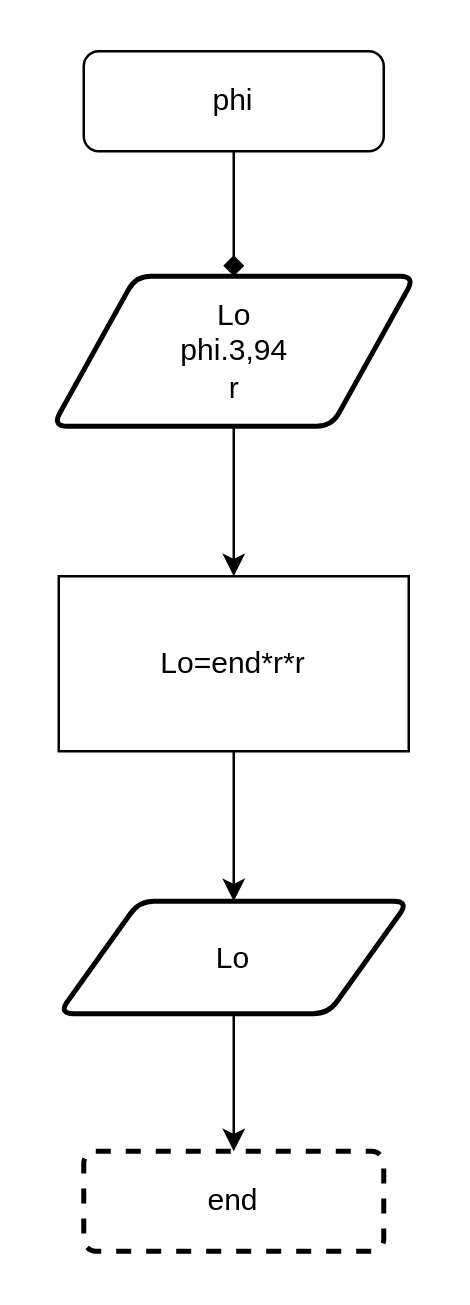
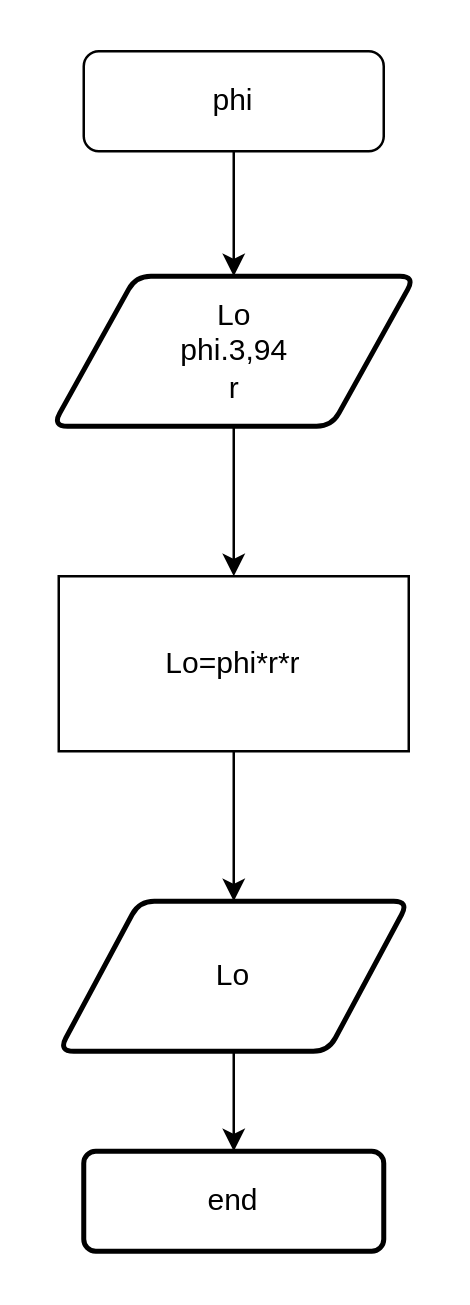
- <mxCell id="2" style="edgeStyle=orthogonalEdgeStyle;rounded=0;orthogonalLoop=1;jettySize=auto;html=1;exitX=0.5;exitY=1;exitDx=0;exitDy=0;entryX=0.5;entryY=0;entryDx=0;entryDy=0;endArrow=diamond;" edge="1" parent="1" source="3" target="5"><mxGeometry relative="1" as="geometry" /></mxCell>
+ <mxCell id="2" style="edgeStyle=orthogonalEdgeStyle;rounded=0;orthogonalLoop=1;jettySize=auto;html=1;exitX=0.5;exitY=1;exitDx=0;exitDy=0;entryX=0.5;entryY=0;entryDx=0;entryDy=0;" edge="1" parent="1" source="3" target="5"><mxGeometry relative="1" as="geometry" /></mxCell>
- <mxCell id="8" value="Lo=end*r*r" style="rounded=0;whiteSpace=wrap;html=1;" vertex="1" parent="1"><mxGeometry x="23" y="230" width="140" height="70" as="geometry" /></mxCell>
+ <mxCell id="8" value="Lo=phi*r*r" style="rounded=0;whiteSpace=wrap;html=1;" vertex="1" parent="1"><mxGeometry x="23" y="230" width="140" height="70" as="geometry" /></mxCell>
- <mxCell id="10" value="Lo" style="shape=parallelogram;html=1;strokeWidth=2;perimeter=parallelogramPerimeter;whiteSpace=wrap;rounded=1;arcSize=12;size=0.23;" vertex="1" parent="1"><mxGeometry x="23" y="360" width="140" height="45" as="geometry" /></mxCell>
+ <mxCell id="10" value="Lo" style="shape=parallelogram;html=1;strokeWidth=2;perimeter=parallelogramPerimeter;whiteSpace=wrap;rounded=1;arcSize=12;size=0.23;" vertex="1" parent="1"><mxGeometry x="23" y="360" width="140" height="60" as="geometry" /></mxCell>
- <mxCell id="6" value="end" style="rounded=1;whiteSpace=wrap;html=1;strokeWidth=2;arcSize=12;dashed=1;" vertex="1" parent="1"><mxGeometry x="33" y="460" width="120" height="40" as="geometry" /></mxCell>
+ <mxCell id="6" value="end" style="rounded=1;whiteSpace=wrap;html=1;strokeWidth=2;arcSize=12;" vertex="1" parent="1"><mxGeometry x="33" y="460" width="120" height="40" as="geometry" /></mxCell>
